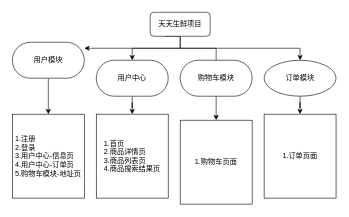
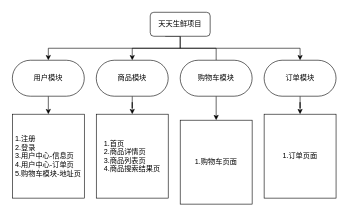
- <mxCell id="7" value="用户模块" style="rounded=1;whiteSpace=wrap;html=1;arcSize=50;" parent="1" vertex="1"><mxGeometry x="20" y="70" width="120" height="60" as="geometry" /></mxCell>
+ <mxCell id="7" value="用户模块" style="rounded=1;whiteSpace=wrap;html=1;arcSize=50;" parent="1" vertex="1"><mxGeometry x="20" y="100" width="120" height="60" as="geometry" /></mxCell>
- <mxCell id="9" value="用户中心" style="rounded=1;whiteSpace=wrap;html=1;arcSize=50;" parent="1" vertex="1"><mxGeometry x="160" y="100" width="120" height="60" as="geometry" /></mxCell>
+ <mxCell id="9" value="商品模块" style="rounded=1;whiteSpace=wrap;html=1;arcSize=50;" parent="1" vertex="1"><mxGeometry x="160" y="100" width="120" height="60" as="geometry" /></mxCell>
- <mxCell id="13" value="订单模块" style="ellipse;whiteSpace=wrap;html=1;arcSize=50;" parent="1" vertex="1"><mxGeometry x="440" y="100" width="120" height="60" as="geometry" /></mxCell>
+ <mxCell id="13" value="订单模块" style="rounded=1;whiteSpace=wrap;html=1;arcSize=50;" parent="1" vertex="1"><mxGeometry x="440" y="100" width="120" height="60" as="geometry" /></mxCell>
